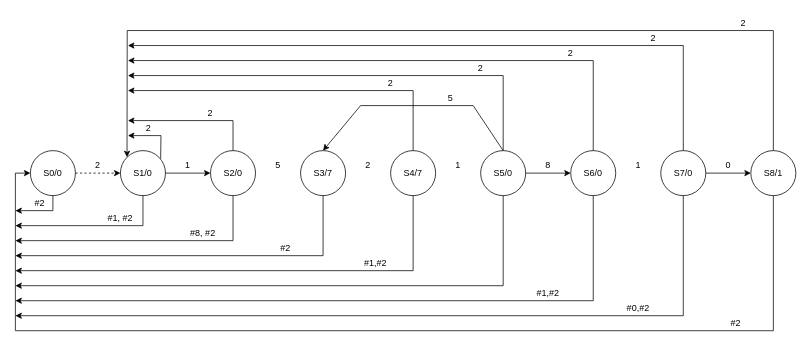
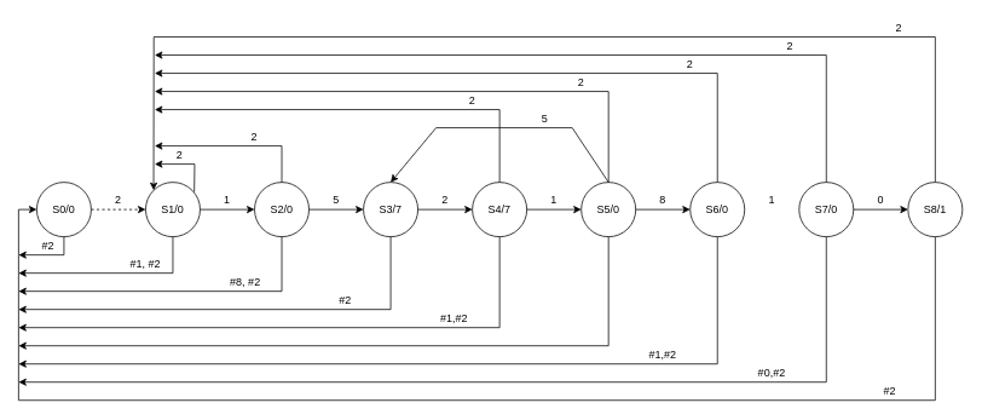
+ <mxCell id="14" value="" style="edgeStyle=orthogonalEdgeStyle;rounded=0;orthogonalLoop=1;jettySize=auto;html=1;" edge="1" parent="1" source="15" target="17"><mxGeometry relative="1" as="geometry" /></mxCell>
+ <mxCell id="16" value="" style="edgeStyle=orthogonalEdgeStyle;rounded=0;orthogonalLoop=1;jettySize=auto;html=1;" edge="1" parent="1" source="17" target="19"><mxGeometry relative="1" as="geometry" /></mxCell>
+ <mxCell id="18" value="" style="edgeStyle=orthogonalEdgeStyle;rounded=0;orthogonalLoop=1;jettySize=auto;html=1;" edge="1" parent="1" source="19" target="21"><mxGeometry relative="1" as="geometry" /></mxCell>
